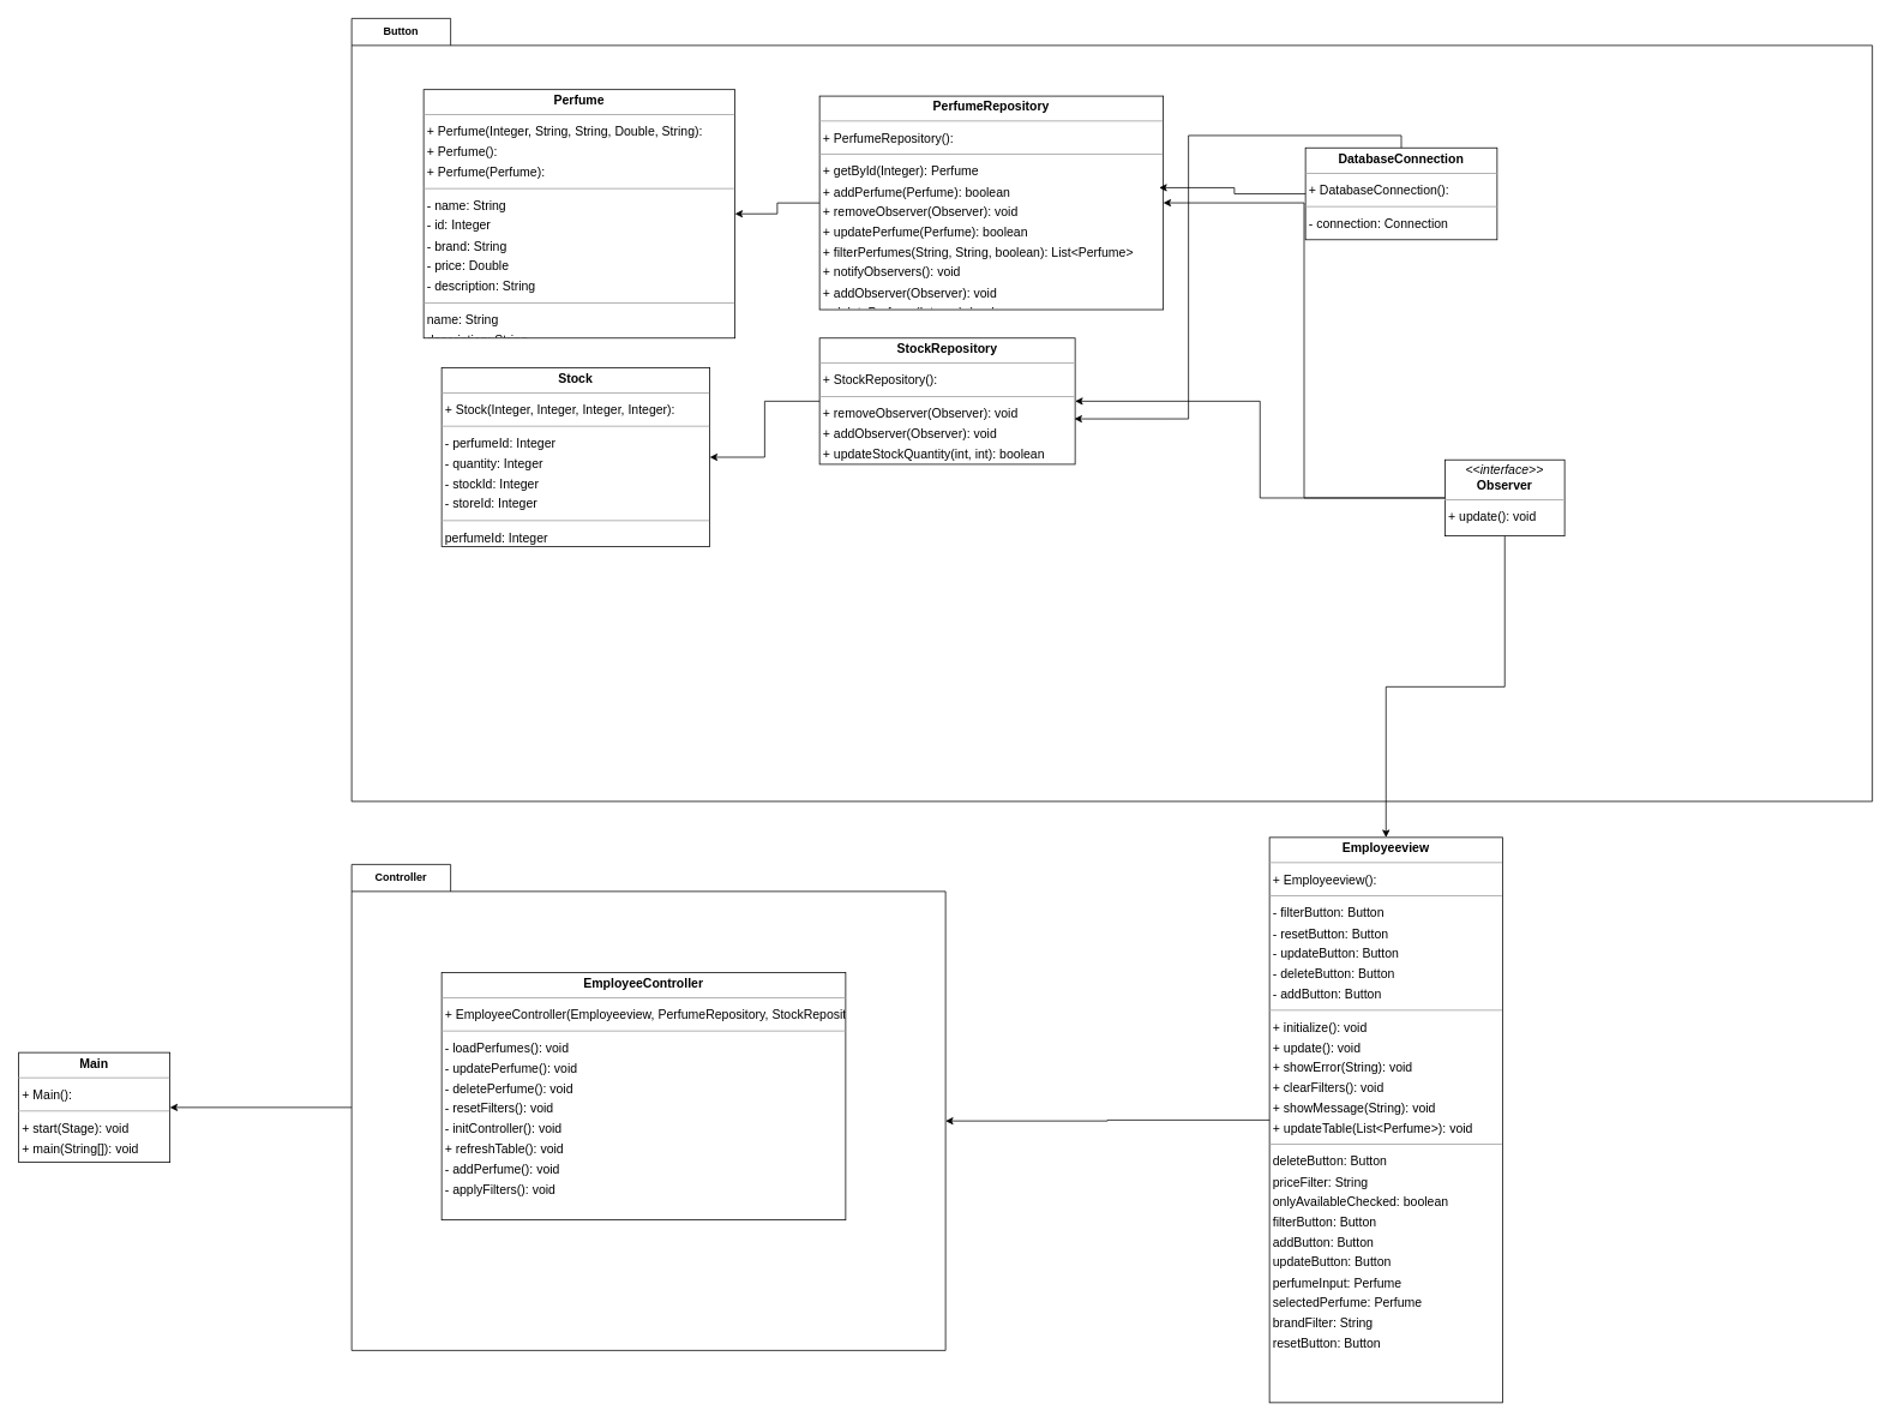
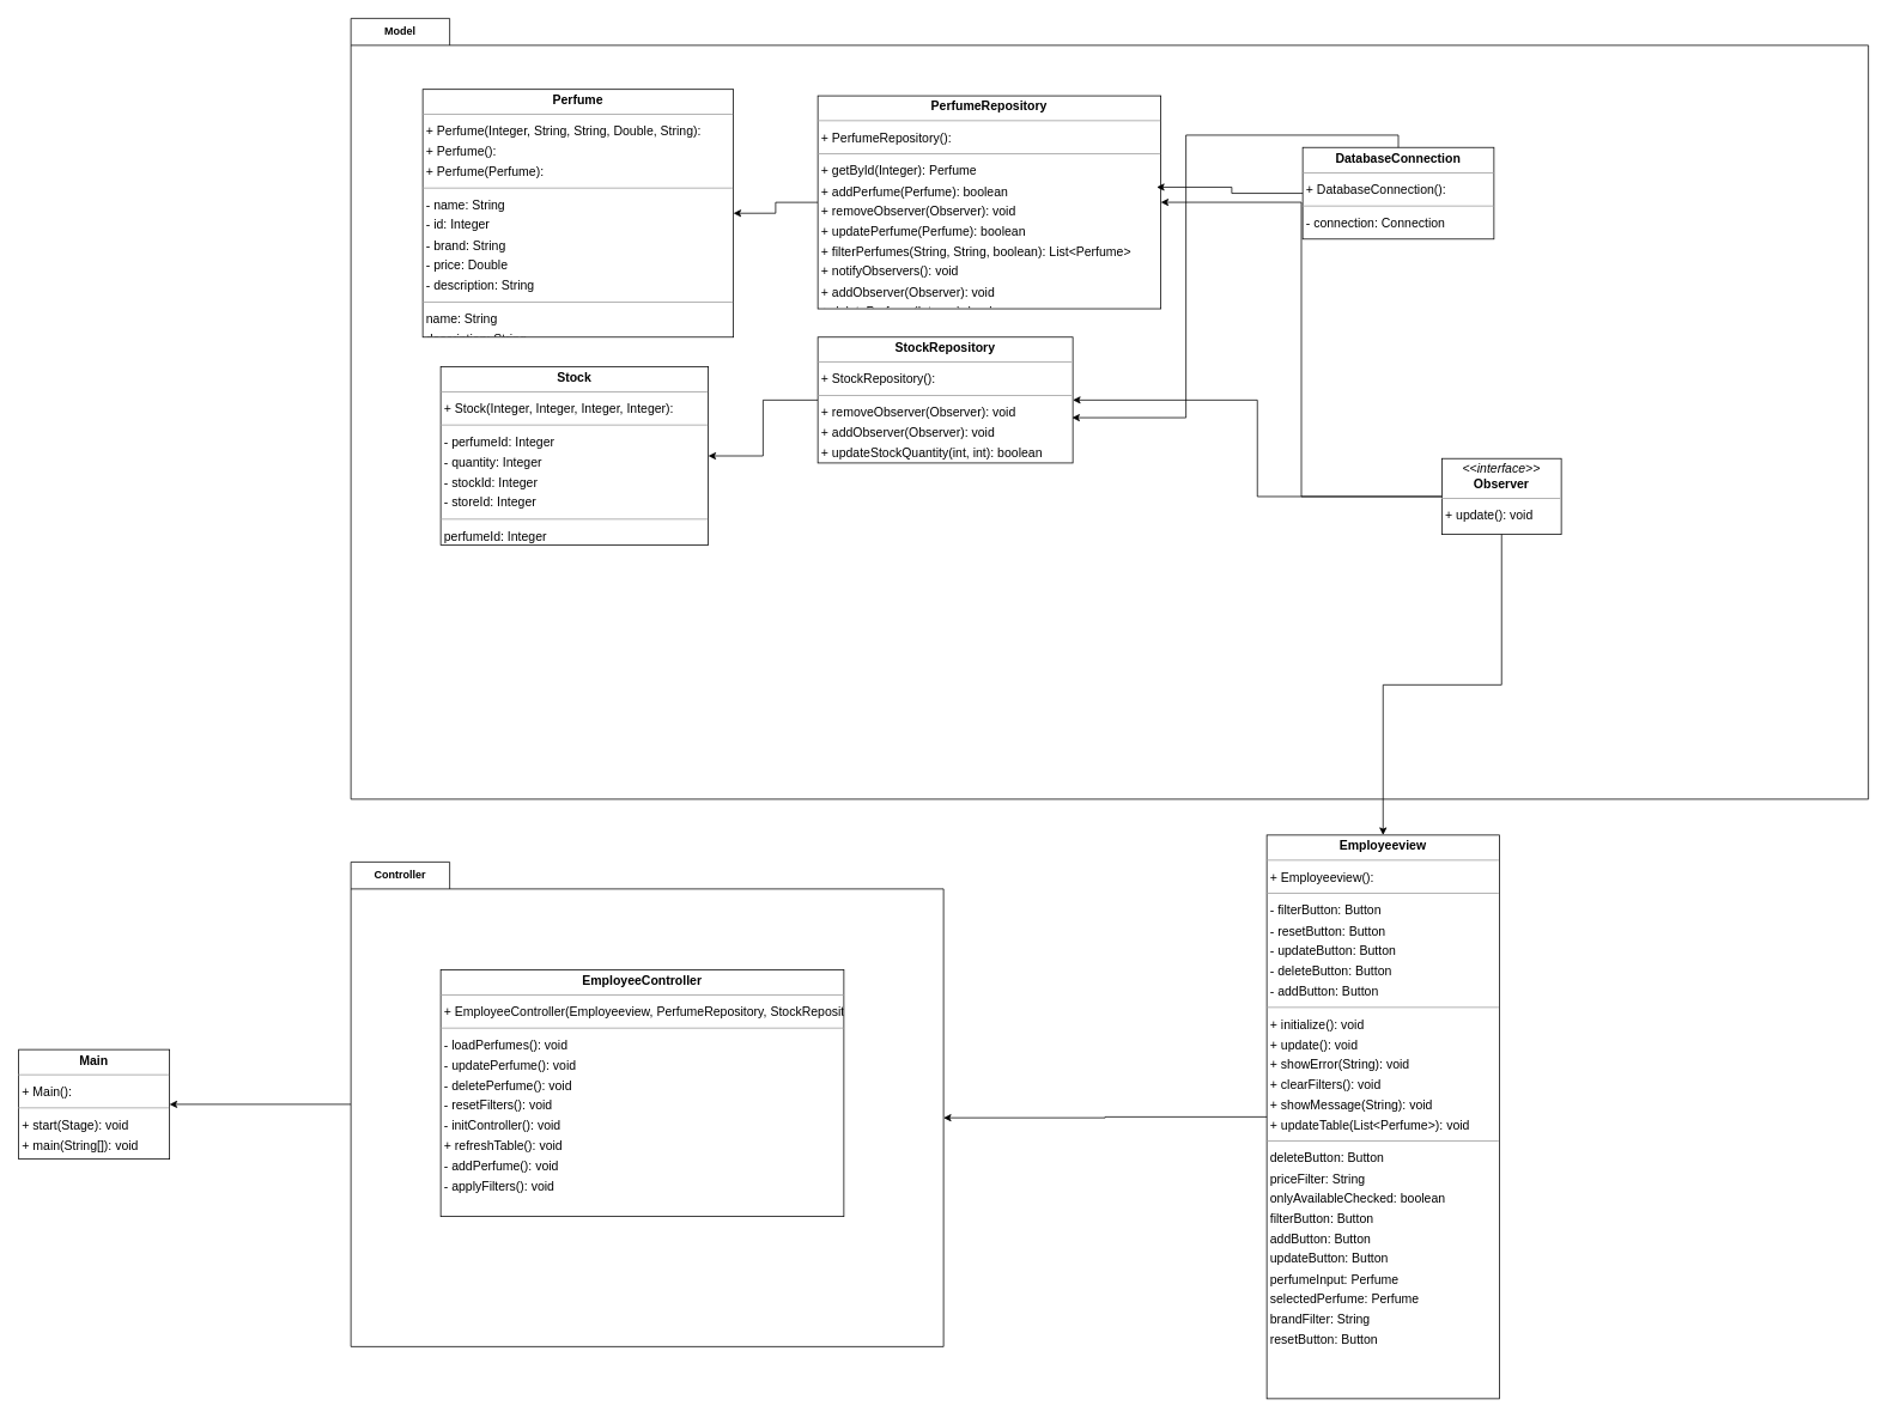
- <mxCell id="4" value="Button" style="shape=folder;fontStyle=1;tabWidth=110;tabHeight=30;tabPosition=left;html=1;boundedLbl=1;labelInHeader=1;container=1;collapsible=0;whiteSpace=wrap;" vertex="1" parent="1"><mxGeometry x="390" y="20" width="1690" height="870" as="geometry" /></mxCell>
+ <mxCell id="4" value="Model" style="shape=folder;fontStyle=1;tabWidth=110;tabHeight=30;tabPosition=left;html=1;boundedLbl=1;labelInHeader=1;container=1;collapsible=0;whiteSpace=wrap;" vertex="1" parent="1"><mxGeometry x="390" y="20" width="1690" height="870" as="geometry" /></mxCell>
